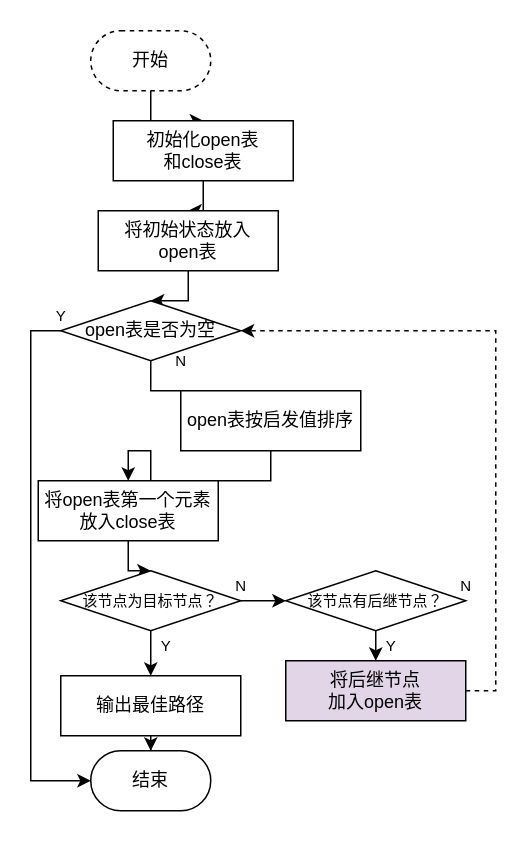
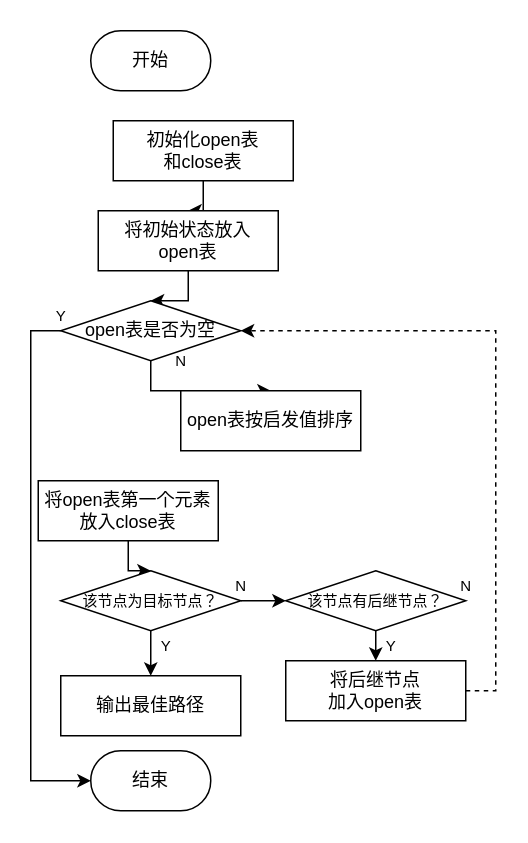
- <mxCell id="3" value="开始" style="rounded=1;whiteSpace=wrap;html=1;arcSize=50;dashed=1;" vertex="1" parent="1"><mxGeometry x="60" y="20" width="80" height="40" as="geometry" /></mxCell>
+ <mxCell id="3" value="开始" style="rounded=1;whiteSpace=wrap;html=1;arcSize=50;" vertex="1" parent="1"><mxGeometry x="60" y="20" width="80" height="40" as="geometry" /></mxCell>
- <mxCell id="2" style="edgeStyle=orthogonalEdgeStyle;rounded=0;orthogonalLoop=1;jettySize=auto;html=1;" edge="1" parent="1" source="3" target="5"><mxGeometry relative="1" as="geometry" /></mxCell>
- <mxCell id="8" style="edgeStyle=orthogonalEdgeStyle;rounded=0;orthogonalLoop=1;jettySize=auto;html=1;endArrow=none;" edge="1" parent="1" source="10" target="12"><mxGeometry relative="1" as="geometry" /></mxCell>
+ <mxCell id="8" style="edgeStyle=orthogonalEdgeStyle;rounded=0;orthogonalLoop=1;jettySize=auto;html=1;" edge="1" parent="1" source="10" target="12"><mxGeometry relative="1" as="geometry" /></mxCell>
- <mxCell id="11" style="edgeStyle=orthogonalEdgeStyle;rounded=0;orthogonalLoop=1;jettySize=auto;html=1;" edge="1" parent="1" source="12" target="14"><mxGeometry relative="1" as="geometry" /></mxCell>
- <mxCell id="26" value="将后继节点&lt;br&gt;加入open表" style="rounded=0;whiteSpace=wrap;html=1;fillColor=#e1d5e7;" vertex="1" parent="1"><mxGeometry x="190" y="440" width="120" height="40" as="geometry" /></mxCell>
+ <mxCell id="26" value="将后继节点&lt;br&gt;加入open表" style="rounded=0;whiteSpace=wrap;html=1;" vertex="1" parent="1"><mxGeometry x="190" y="440" width="120" height="40" as="geometry" /></mxCell>
- <mxCell id="20" style="edgeStyle=orthogonalEdgeStyle;rounded=0;orthogonalLoop=1;jettySize=auto;html=1;fontSize=10;" edge="1" parent="1" source="21" target="22"><mxGeometry relative="1" as="geometry" /></mxCell>
